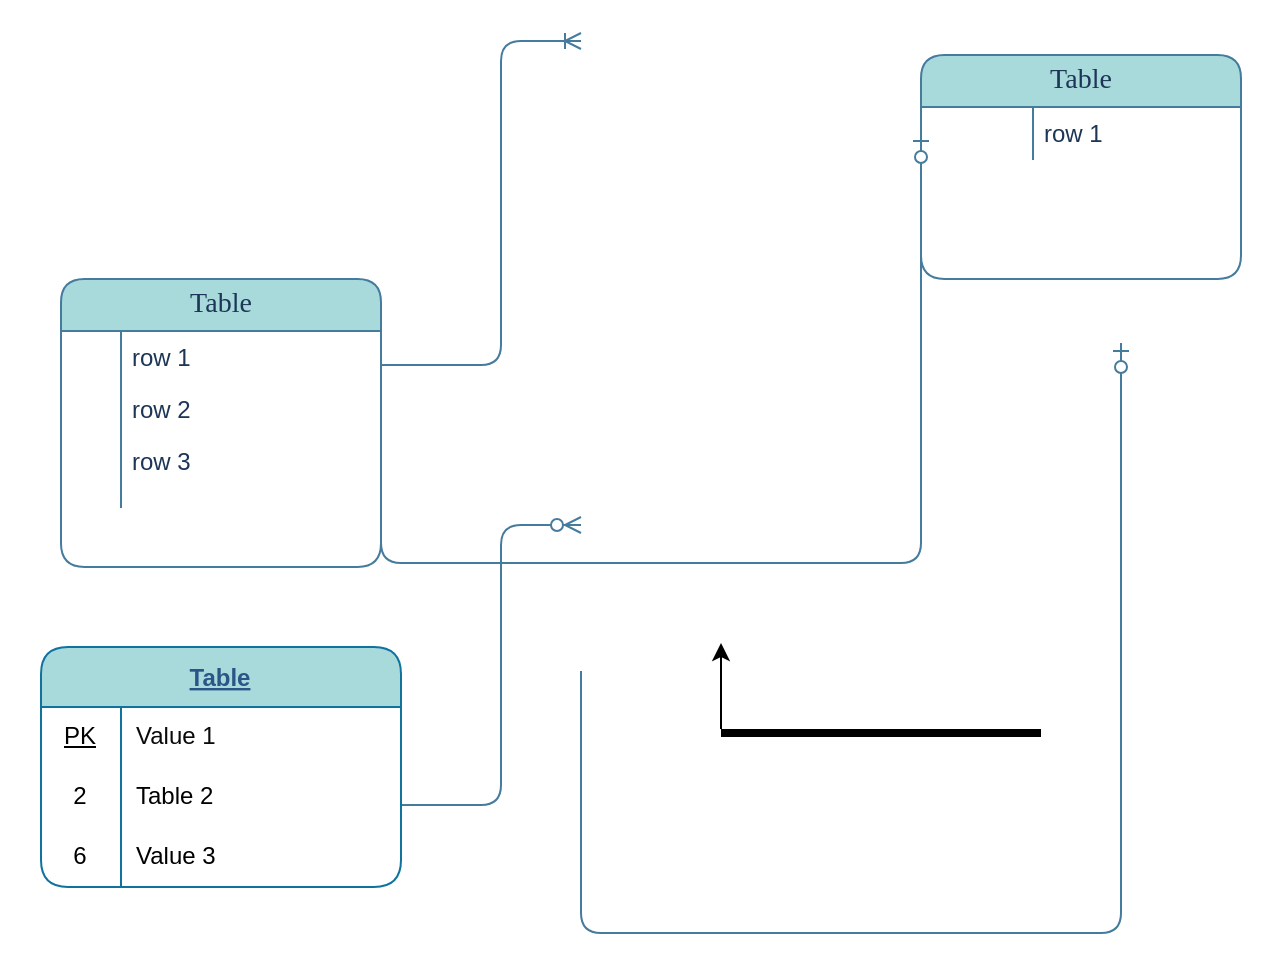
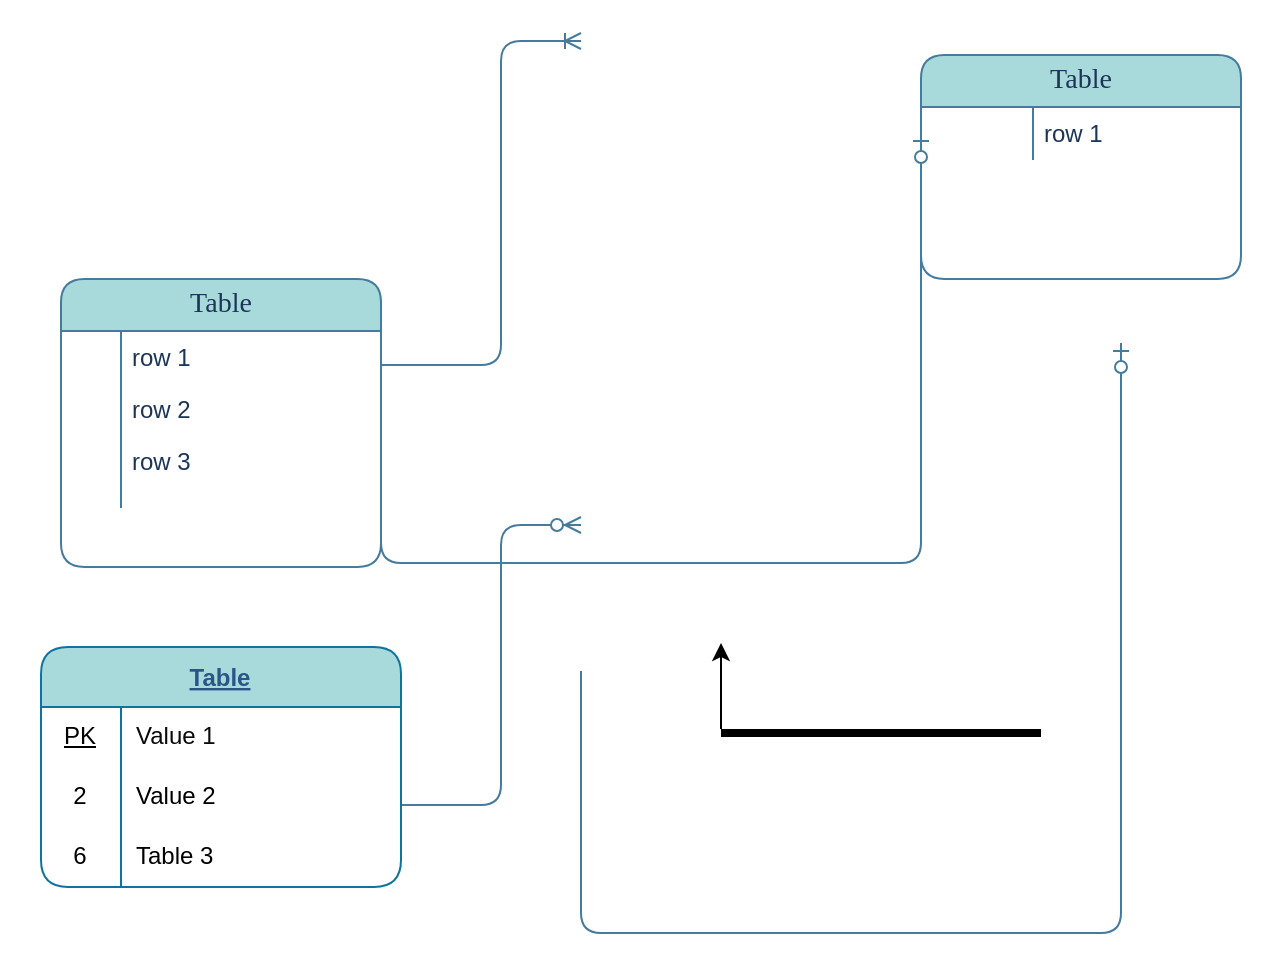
- <mxCell id="23" value="Table 2" style="shape=partialRectangle;html=1;whiteSpace=wrap;connectable=0;fillColor=none;top=0;left=0;bottom=0;right=0;align=left;spacingLeft=6;overflow=hidden;strokeColor=default;" vertex="1" parent="21"><mxGeometry x="40" width="140" height="30" as="geometry"><mxRectangle width="140" height="30" as="alternateBounds" /></mxGeometry></mxCell>
+ <mxCell id="23" value="Value 2" style="shape=partialRectangle;html=1;whiteSpace=wrap;connectable=0;fillColor=none;top=0;left=0;bottom=0;right=0;align=left;spacingLeft=6;overflow=hidden;strokeColor=default;" vertex="1" parent="21"><mxGeometry x="40" width="140" height="30" as="geometry"><mxRectangle width="140" height="30" as="alternateBounds" /></mxGeometry></mxCell>
- <mxCell id="26" value="Value 3" style="shape=partialRectangle;html=1;whiteSpace=wrap;connectable=0;fillColor=none;top=0;left=0;bottom=0;right=0;align=left;spacingLeft=6;overflow=hidden;strokeColor=default;" vertex="1" parent="24"><mxGeometry x="40" width="140" height="30" as="geometry"><mxRectangle width="140" height="30" as="alternateBounds" /></mxGeometry></mxCell>
+ <mxCell id="26" value="Table 3" style="shape=partialRectangle;html=1;whiteSpace=wrap;connectable=0;fillColor=none;top=0;left=0;bottom=0;right=0;align=left;spacingLeft=6;overflow=hidden;strokeColor=default;" vertex="1" parent="24"><mxGeometry x="40" width="140" height="30" as="geometry"><mxRectangle width="140" height="30" as="alternateBounds" /></mxGeometry></mxCell>
